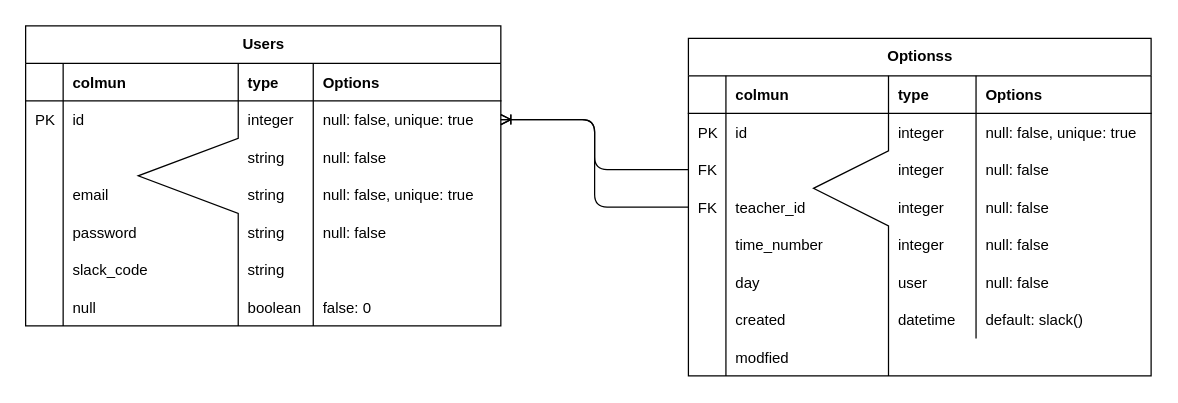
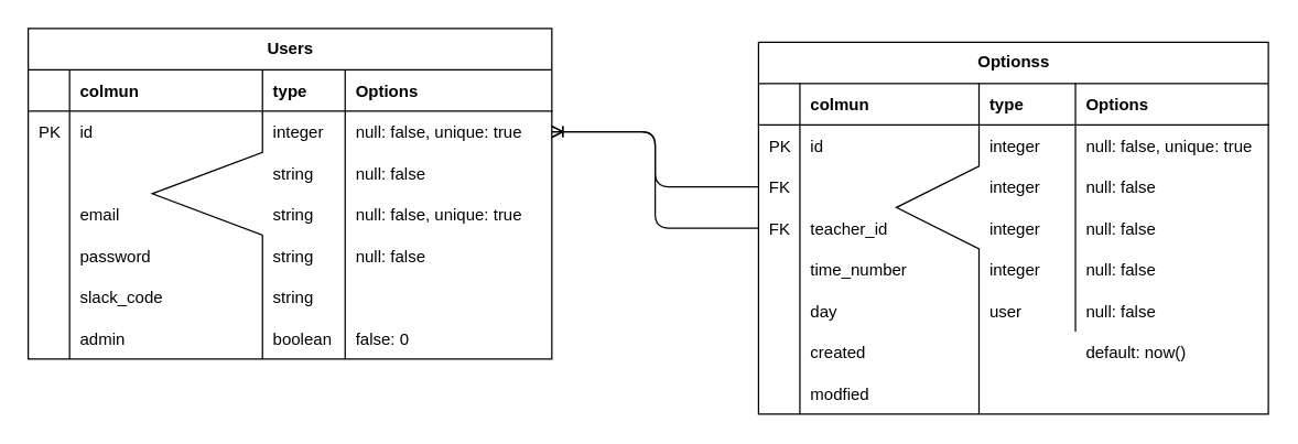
- <mxCell id="34" value="null" style="shape=partialRectangle;connectable=0;fillColor=none;top=0;left=0;bottom=0;right=0;align=left;spacingLeft=6;overflow=hidden;" parent="32" vertex="1"><mxGeometry x="30" width="140" height="30" as="geometry"><mxRectangle width="140" height="30" as="alternateBounds" /></mxGeometry></mxCell>
+ <mxCell id="34" value="admin" style="shape=partialRectangle;connectable=0;fillColor=none;top=0;left=0;bottom=0;right=0;align=left;spacingLeft=6;overflow=hidden;" parent="32" vertex="1"><mxGeometry x="30" width="140" height="30" as="geometry"><mxRectangle width="140" height="30" as="alternateBounds" /></mxGeometry></mxCell>
- <mxCell id="70" value="datetime" style="shape=partialRectangle;connectable=0;fillColor=none;top=0;left=0;bottom=0;right=0;align=left;spacingLeft=6;overflow=hidden;" parent="67" vertex="1"><mxGeometry x="160" width="70" height="30" as="geometry"><mxRectangle width="70" height="30" as="alternateBounds" /></mxGeometry></mxCell>
- <mxCell id="71" value="default: slack()" style="shape=partialRectangle;connectable=0;fillColor=none;top=0;left=0;bottom=0;right=0;align=left;spacingLeft=6;overflow=hidden;" parent="67" vertex="1"><mxGeometry x="230" width="140" height="30" as="geometry"><mxRectangle width="140" height="30" as="alternateBounds" /></mxGeometry></mxCell>
+ <mxCell id="71" value="default: now()" style="shape=partialRectangle;connectable=0;fillColor=none;top=0;left=0;bottom=0;right=0;align=left;spacingLeft=6;overflow=hidden;" parent="67" vertex="1"><mxGeometry x="230" width="140" height="30" as="geometry"><mxRectangle width="140" height="30" as="alternateBounds" /></mxGeometry></mxCell>
